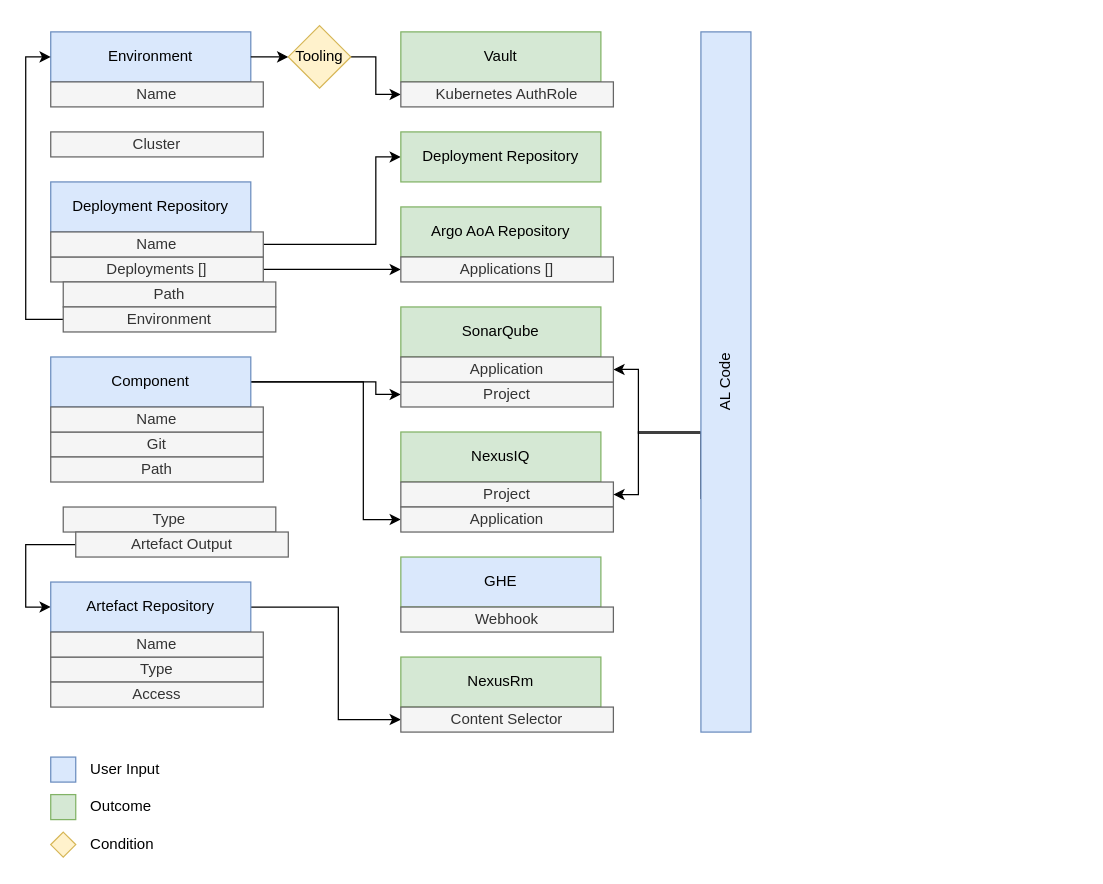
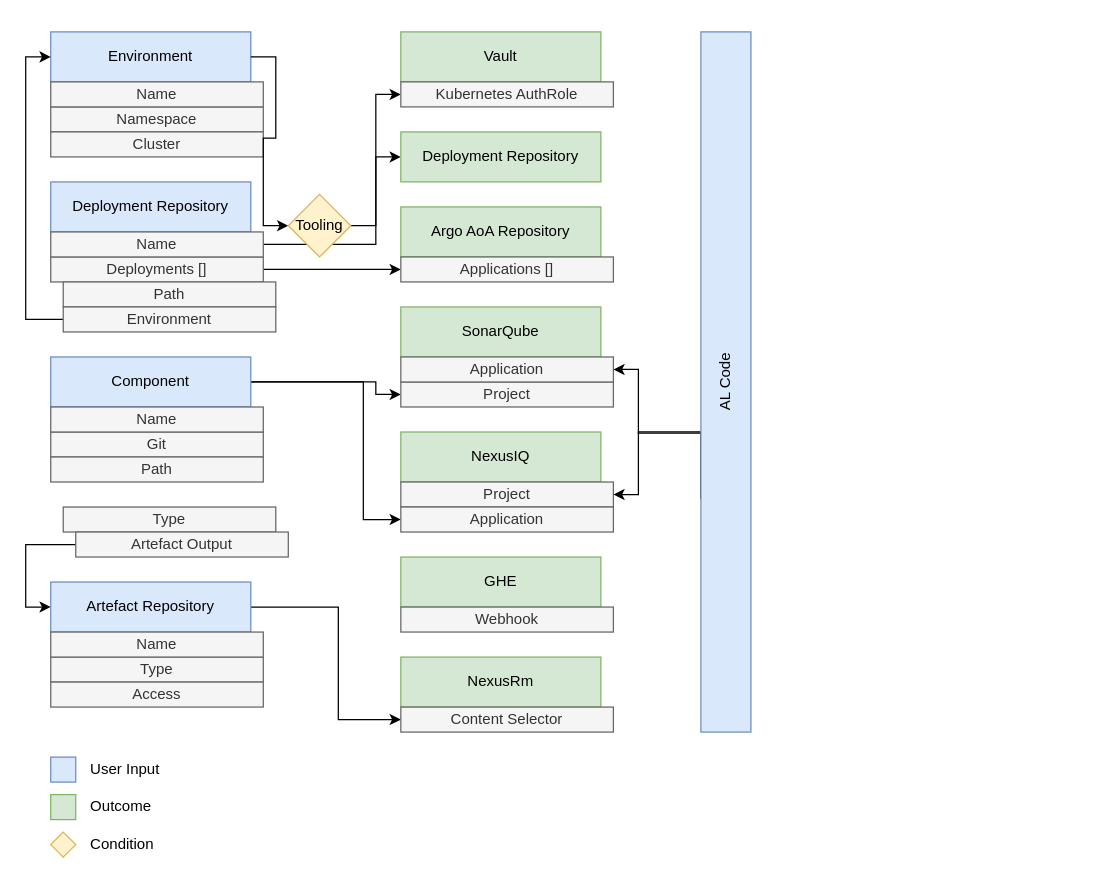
- <mxCell id="41" value="Tooling" style="rhombus;whiteSpace=wrap;html=1;fillColor=#fff2cc;strokeColor=#d6b656;" parent="1" vertex="1"><mxGeometry x="230" y="20" width="50" height="50" as="geometry" /></mxCell>
+ <mxCell id="41" value="Tooling" style="rhombus;whiteSpace=wrap;html=1;fillColor=#fff2cc;strokeColor=#d6b656;" parent="1" vertex="1"><mxGeometry x="230" y="155" width="50" height="50" as="geometry" /></mxCell>
+ <mxCell id="4" value="Namespace" style="rounded=0;whiteSpace=wrap;html=1;fillColor=#f5f5f5;strokeColor=#666666;fontColor=#333333;" parent="1" vertex="1"><mxGeometry x="40" y="85" width="170" height="20" as="geometry" /></mxCell>
- <mxCell id="53" value="GHE" style="rounded=0;whiteSpace=wrap;html=1;fillColor=#dae8fc;strokeColor=#82b366;" vertex="1" parent="1"><mxGeometry x="320" y="445" width="160" height="40" as="geometry" /></mxCell>
+ <mxCell id="53" value="GHE" style="rounded=0;whiteSpace=wrap;html=1;fillColor=#d5e8d4;strokeColor=#82b366;" vertex="1" parent="1"><mxGeometry x="320" y="445" width="160" height="40" as="geometry" /></mxCell>
